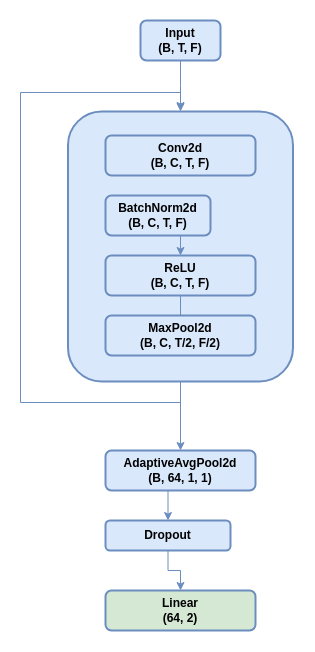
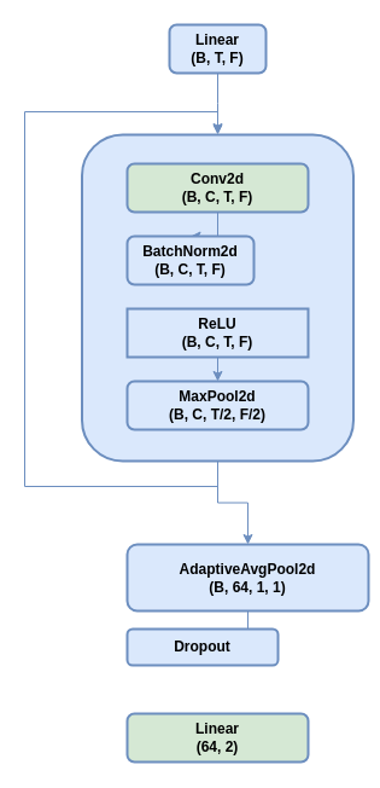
- <mxCell id="5" value="&lt;b&gt;Input&lt;/b&gt;&lt;div&gt;&lt;b&gt;(B, T, F)&lt;/b&gt;&lt;/div&gt;" style="rounded=1;whiteSpace=wrap;html=1;fillColor=#dae8fc;strokeColor=#6c8ebf;strokeWidth=2;" vertex="1" parent="1"><mxGeometry x="140" y="20" width="80" height="40" as="geometry" /></mxCell>
+ <mxCell id="5" value="&lt;b&gt;Linear&lt;/b&gt;&lt;div&gt;&lt;b&gt;(B, T, F)&lt;/b&gt;&lt;/div&gt;" style="rounded=1;whiteSpace=wrap;html=1;fillColor=#dae8fc;strokeColor=#6c8ebf;strokeWidth=2;" vertex="1" parent="1"><mxGeometry x="140" y="20" width="80" height="40" as="geometry" /></mxCell>
- <mxCell id="7" value="&lt;b&gt;Conv2d&lt;/b&gt;&lt;br&gt;&lt;div&gt;&lt;b&gt;(B, C, T, F)&lt;/b&gt;&lt;/div&gt;" style="rounded=1;whiteSpace=wrap;html=1;fillColor=#dae8fc;strokeColor=#6c8ebf;strokeWidth=2;" vertex="1" parent="1"><mxGeometry x="105" y="135" width="150" height="40" as="geometry" /></mxCell>
+ <mxCell id="7" value="&lt;b&gt;Conv2d&lt;/b&gt;&lt;br&gt;&lt;div&gt;&lt;b&gt;(B, C, T, F)&lt;/b&gt;&lt;/div&gt;" style="rounded=1;whiteSpace=wrap;html=1;fillColor=#d5e8d4;strokeColor=#6c8ebf;strokeWidth=2;" vertex="1" parent="1"><mxGeometry x="105" y="135" width="150" height="40" as="geometry" /></mxCell>
+ <mxCell id="6" style="edgeStyle=orthogonalEdgeStyle;rounded=0;orthogonalLoop=1;jettySize=auto;html=1;exitX=0.5;exitY=1;exitDx=0;exitDy=0;fillColor=#dae8fc;strokeColor=#6c8ebf;" edge="1" parent="1" source="7" target="9"><mxGeometry relative="1" as="geometry" /></mxCell>
- <mxCell id="8" style="edgeStyle=orthogonalEdgeStyle;rounded=0;orthogonalLoop=1;jettySize=auto;html=1;exitX=0.5;exitY=1;exitDx=0;exitDy=0;entryX=0.5;entryY=0;entryDx=0;entryDy=0;fillColor=#dae8fc;strokeColor=#6c8ebf;" edge="1" parent="1" source="9" target="11"><mxGeometry relative="1" as="geometry" /></mxCell>
- <mxCell id="11" value="&lt;b&gt;ReLU&lt;/b&gt;&lt;br&gt;&lt;div&gt;&lt;b style=&quot;--tw-scale-x: 1; --tw-scale-y: 1; --tw-pan-x: ; --tw-pan-y: ; --tw-pinch-zoom: ; --tw-scroll-snap-strictness: proximity; --tw-gradient-from-position: ; --tw-gradient-via-position: ; --tw-gradient-to-position: ; --tw-ordinal: ; --tw-slashed-zero: ; --tw-numeric-figure: ; --tw-numeric-spacing: ; --tw-numeric-fraction: ; --tw-ring-inset: ; --tw-ring-offset-width: 0px; --tw-ring-offset-color: light-dark(#fff, #000000); --tw-ring-color: rgb(59 130 246 / .5); --tw-ring-offset-shadow: 0 0 #0000; --tw-ring-shadow: 0 0 #0000; --tw-shadow: 0 0 #0000; --tw-shadow-colored: 0 0 #0000; --tw-blur: ; --tw-brightness: ; --tw-contrast: ; --tw-grayscale: ; --tw-hue-rotate: ; --tw-invert: ; --tw-saturate: ; --tw-sepia: ; --tw-drop-shadow: ; --tw-backdrop-blur: ; --tw-backdrop-brightness: ; --tw-backdrop-contrast: ; --tw-backdrop-grayscale: ; --tw-backdrop-hue-rotate: ; --tw-backdrop-invert: ; --tw-backdrop-opacity: ; --tw-backdrop-saturate: ; --tw-backdrop-sepia: ;&quot;&gt;(B, C, T, F)&lt;/b&gt;&lt;/div&gt;" style="rounded=1;whiteSpace=wrap;html=1;fillColor=#dae8fc;strokeColor=#6c8ebf;strokeWidth=2;" vertex="1" parent="1"><mxGeometry x="105" y="255" width="150" height="40" as="geometry" /></mxCell>
+ <mxCell id="11" value="&lt;b&gt;ReLU&lt;/b&gt;&lt;br&gt;&lt;div&gt;&lt;b style=&quot;--tw-scale-x: 1; --tw-scale-y: 1; --tw-pan-x: ; --tw-pan-y: ; --tw-pinch-zoom: ; --tw-scroll-snap-strictness: proximity; --tw-gradient-from-position: ; --tw-gradient-via-position: ; --tw-gradient-to-position: ; --tw-ordinal: ; --tw-slashed-zero: ; --tw-numeric-figure: ; --tw-numeric-spacing: ; --tw-numeric-fraction: ; --tw-ring-inset: ; --tw-ring-offset-width: 0px; --tw-ring-offset-color: light-dark(#fff, #000000); --tw-ring-color: rgb(59 130 246 / .5); --tw-ring-offset-shadow: 0 0 #0000; --tw-ring-shadow: 0 0 #0000; --tw-shadow: 0 0 #0000; --tw-shadow-colored: 0 0 #0000; --tw-blur: ; --tw-brightness: ; --tw-contrast: ; --tw-grayscale: ; --tw-hue-rotate: ; --tw-invert: ; --tw-saturate: ; --tw-sepia: ; --tw-drop-shadow: ; --tw-backdrop-blur: ; --tw-backdrop-brightness: ; --tw-backdrop-contrast: ; --tw-backdrop-grayscale: ; --tw-backdrop-hue-rotate: ; --tw-backdrop-invert: ; --tw-backdrop-opacity: ; --tw-backdrop-saturate: ; --tw-backdrop-sepia: ;&quot;&gt;(B, C, T, F)&lt;/b&gt;&lt;/div&gt;" style="whiteSpace=wrap;html=1;fillColor=#dae8fc;strokeColor=#6c8ebf;strokeWidth=2;rounded=0;" vertex="1" parent="1"><mxGeometry x="105" y="255" width="150" height="40" as="geometry" /></mxCell>
- <mxCell id="10" style="edgeStyle=orthogonalEdgeStyle;rounded=0;orthogonalLoop=1;jettySize=auto;html=1;exitX=0.5;exitY=1;exitDx=0;exitDy=0;entryX=0.5;entryY=0;entryDx=0;entryDy=0;fillColor=#dae8fc;strokeColor=#6c8ebf;endArrow=none;" edge="1" parent="1" source="11" target="12"><mxGeometry relative="1" as="geometry" /></mxCell>
+ <mxCell id="10" style="edgeStyle=orthogonalEdgeStyle;rounded=0;orthogonalLoop=1;jettySize=auto;html=1;exitX=0.5;exitY=1;exitDx=0;exitDy=0;entryX=0.5;entryY=0;entryDx=0;entryDy=0;fillColor=#dae8fc;strokeColor=#6c8ebf;" edge="1" parent="1" source="11" target="12"><mxGeometry relative="1" as="geometry" /></mxCell>
- <mxCell id="14" value="&lt;b&gt;AdaptiveAvgPool2d&lt;/b&gt;&lt;br&gt;&lt;div&gt;&lt;b&gt;(B, 64, 1, 1)&lt;/b&gt;&lt;/div&gt;" style="rounded=1;whiteSpace=wrap;html=1;fillColor=#dae8fc;strokeColor=#6c8ebf;strokeWidth=2;" vertex="1" parent="1"><mxGeometry x="105" y="450" width="150" height="40" as="geometry" /></mxCell>
+ <mxCell id="14" value="&lt;b&gt;AdaptiveAvgPool2d&lt;/b&gt;&lt;br&gt;&lt;div&gt;&lt;b&gt;(B, 64, 1, 1)&lt;/b&gt;&lt;/div&gt;" style="rounded=1;whiteSpace=wrap;html=1;fillColor=#dae8fc;strokeColor=#6c8ebf;strokeWidth=2;" vertex="1" parent="1"><mxGeometry x="105" y="450" width="200" height="55" as="geometry" /></mxCell>
- <mxCell id="17" style="edgeStyle=orthogonalEdgeStyle;rounded=0;orthogonalLoop=1;jettySize=auto;html=1;exitX=0.5;exitY=1;exitDx=0;exitDy=0;entryX=0.5;entryY=0;entryDx=0;entryDy=0;fillColor=#dae8fc;strokeColor=#6c8ebf;" edge="1" parent="1" source="18" target="15"><mxGeometry relative="1" as="geometry" /></mxCell>
